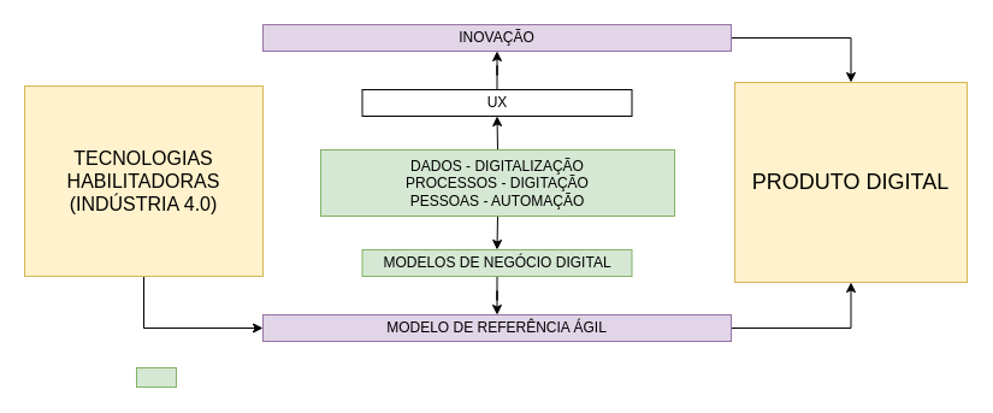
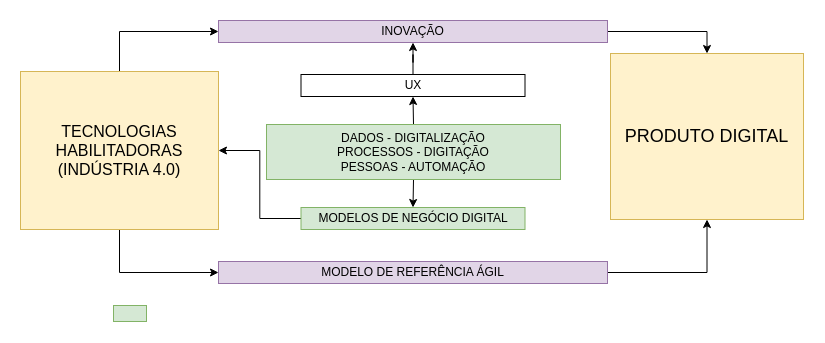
+ <mxCell id="2" style="edgeStyle=orthogonalEdgeStyle;rounded=0;orthogonalLoop=1;jettySize=auto;html=1;entryX=0;entryY=0.5;entryDx=0;entryDy=0;" edge="1" parent="1" source="4" target="9"><mxGeometry relative="1" as="geometry" /></mxCell>
- <mxCell id="5" value="&lt;font style=&quot;font-size: 18px;&quot;&gt;PRODUTO DIGITAL&lt;/font&gt;" style="rounded=0;whiteSpace=wrap;html=1;fillColor=#fff2cc;strokeColor=#d6b656;" vertex="1" parent="1"><mxGeometry x="610" y="68" width="193" height="166" as="geometry" /></mxCell>
+ <mxCell id="5" value="&lt;font style=&quot;font-size: 18px;&quot;&gt;PRODUTO DIGITAL&lt;/font&gt;" style="rounded=0;whiteSpace=wrap;html=1;fillColor=#fff2cc;strokeColor=#d6b656;" vertex="1" parent="1"><mxGeometry x="610" y="53" width="193" height="166" as="geometry" /></mxCell>
- <mxCell id="13" style="edgeStyle=orthogonalEdgeStyle;rounded=0;orthogonalLoop=1;jettySize=auto;html=1;" edge="1" parent="1" source="14" target="7"><mxGeometry relative="1" as="geometry" /></mxCell>
+ <mxCell id="13" style="edgeStyle=orthogonalEdgeStyle;rounded=0;orthogonalLoop=1;jettySize=auto;html=1;" edge="1" parent="1" source="14" target="4"><mxGeometry relative="1" as="geometry" /></mxCell>
